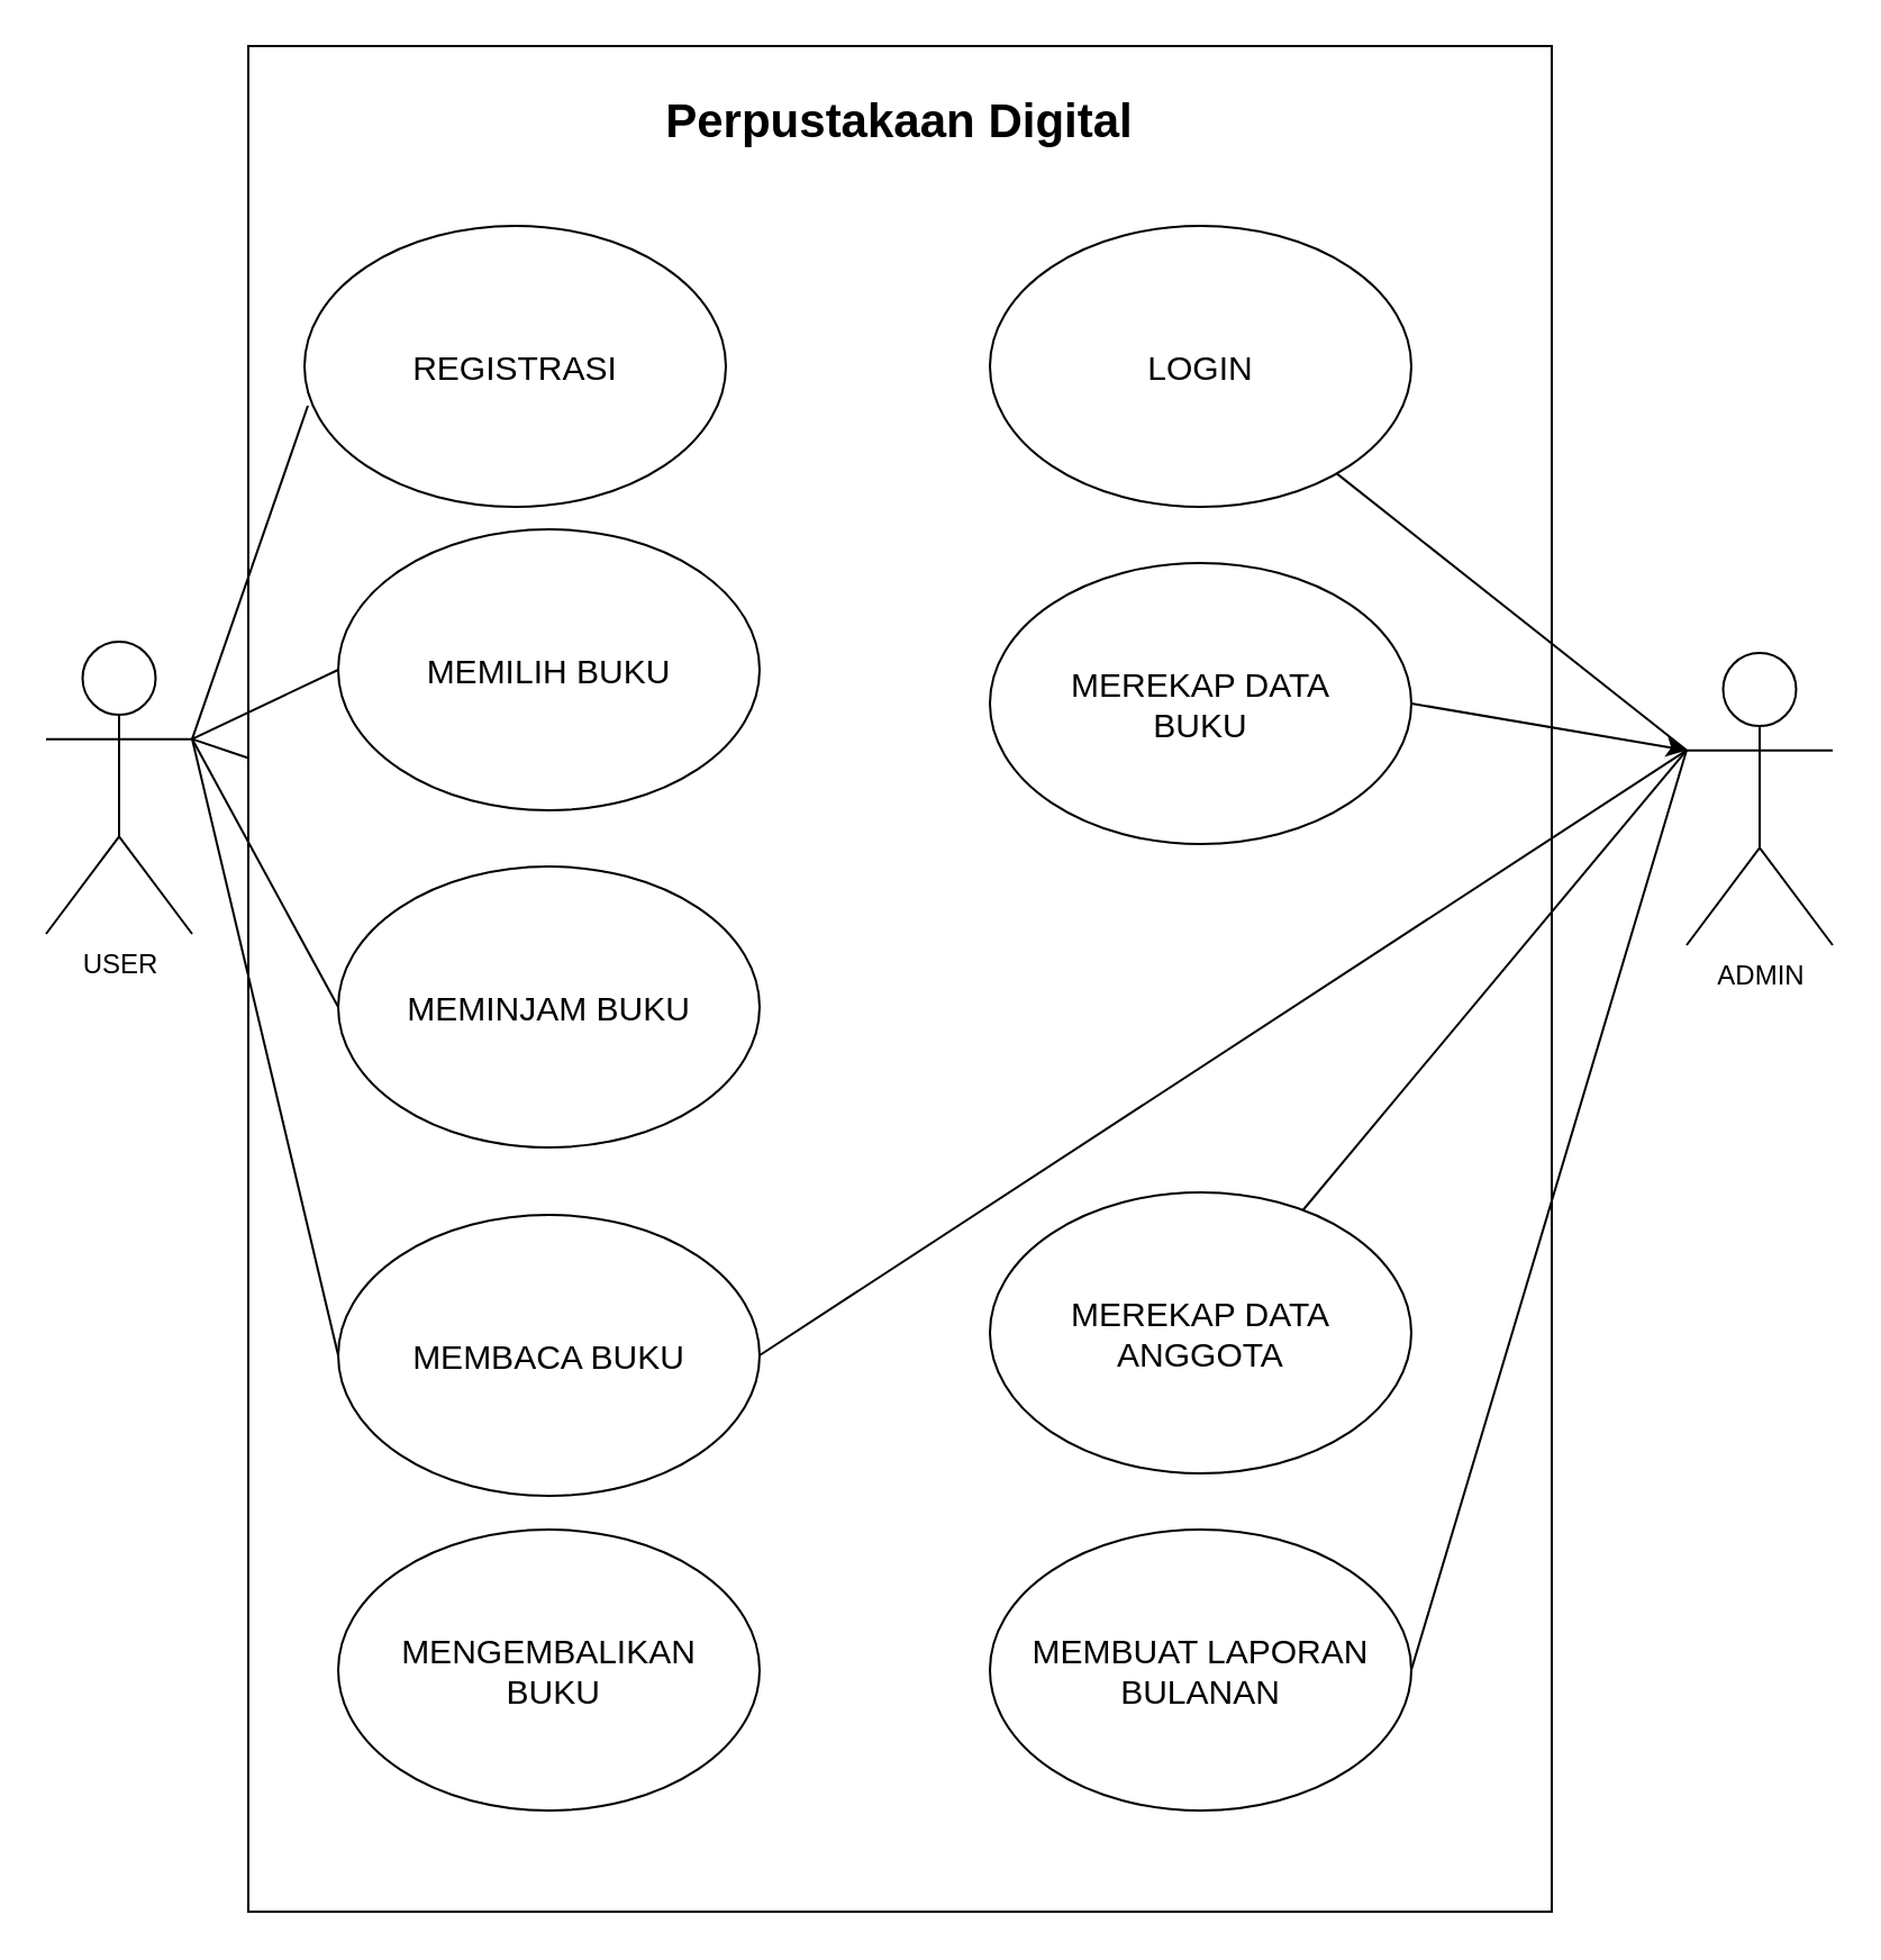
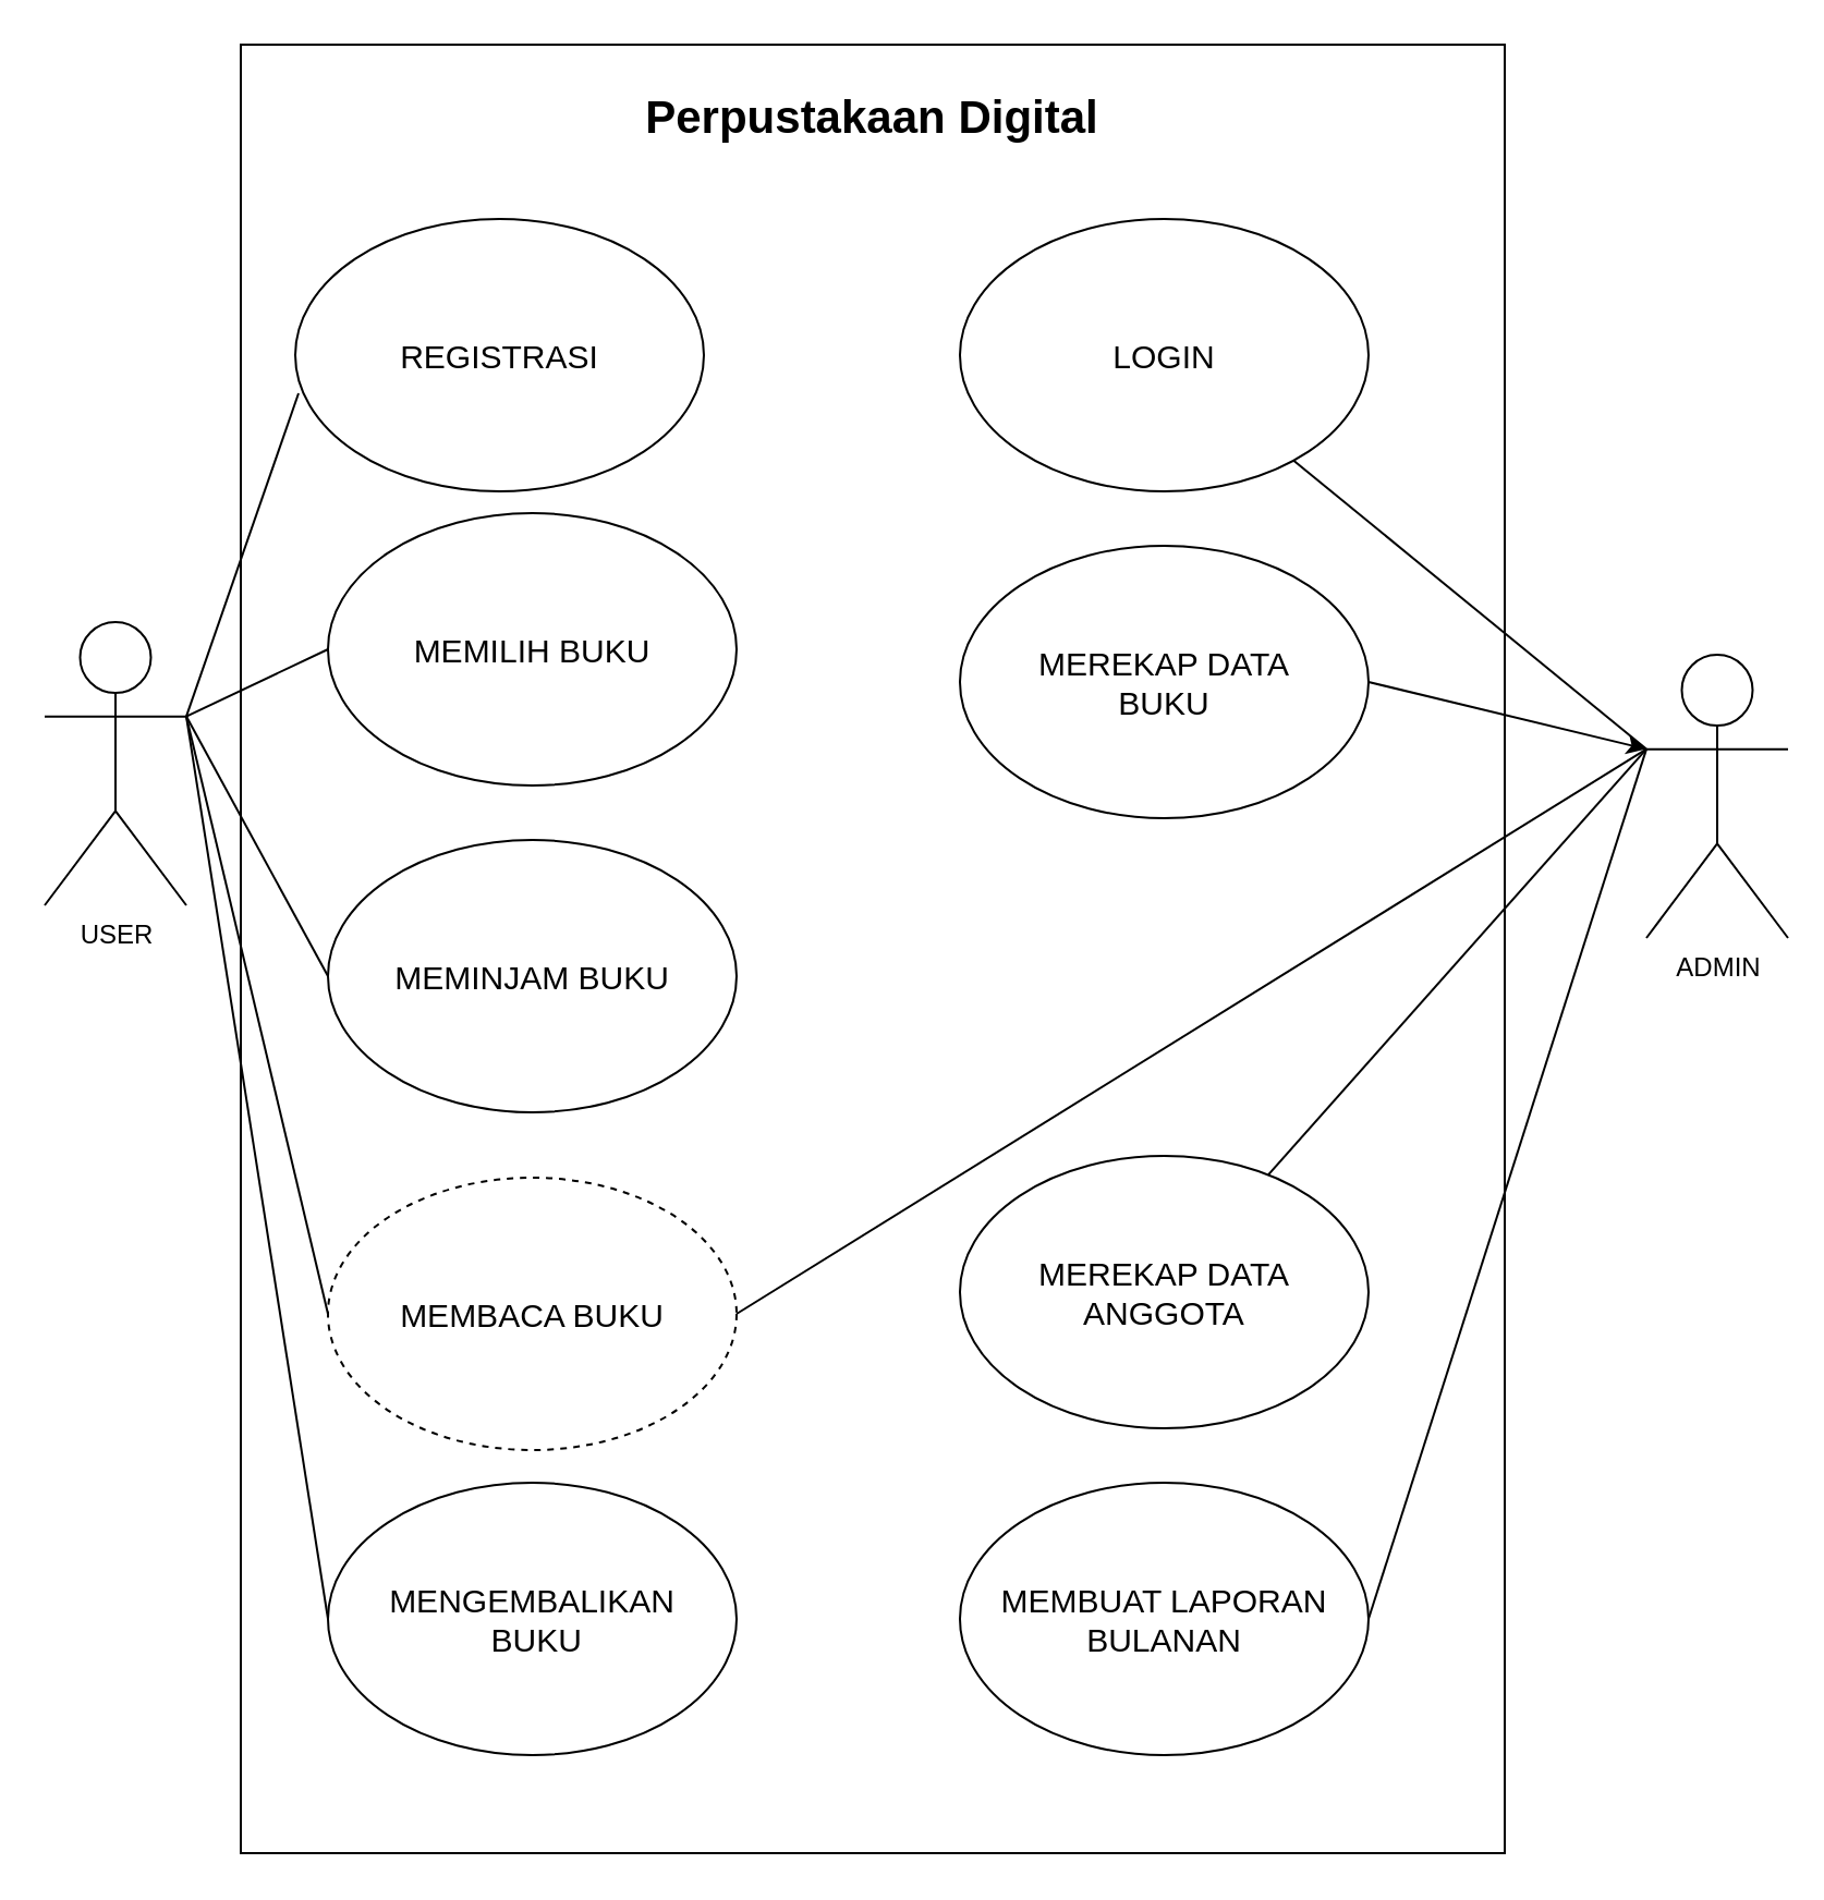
- <mxCell id="17" value="" style="endArrow=none;html=1;rounded=0;exitX=1;exitY=0.333;exitDx=0;exitDy=0;exitPerimeter=0;" edge="1" parent="1" source="3" target="2"><mxGeometry width="50" height="50" relative="1" as="geometry"><mxPoint x="105" y="373" as="sourcePoint" /><mxPoint x="192" y="220" as="targetPoint" /></mxGeometry></mxCell>
+ <mxCell id="17" value="" style="endArrow=none;html=1;rounded=0;entryX=0;entryY=0.5;entryDx=0;entryDy=0;exitX=1;exitY=0.333;exitDx=0;exitDy=0;exitPerimeter=0;" edge="1" parent="1" source="3" target="9"><mxGeometry width="50" height="50" relative="1" as="geometry"><mxPoint x="105" y="373" as="sourcePoint" /><mxPoint x="192" y="220" as="targetPoint" /></mxGeometry></mxCell>
- <mxCell id="5" value="ADMIN" style="shape=umlActor;verticalLabelPosition=bottom;verticalAlign=top;html=1;outlineConnect=0;" parent="1" vertex="1"><mxGeometry x="750" y="290" width="65" height="130" as="geometry" /></mxCell>
+ <mxCell id="5" value="ADMIN" style="shape=umlActor;verticalLabelPosition=bottom;verticalAlign=top;html=1;outlineConnect=0;" parent="1" vertex="1"><mxGeometry x="755" y="300" width="65" height="130" as="geometry" /></mxCell>
- <mxCell id="6" value="&lt;font style=&quot;font-size: 15px;&quot;&gt;MEMBACA BUKU&lt;/font&gt;" style="ellipse;whiteSpace=wrap;html=1;" vertex="1" parent="1"><mxGeometry x="150" y="540" width="187.5" height="125" as="geometry" /></mxCell>
+ <mxCell id="6" value="&lt;font style=&quot;font-size: 15px;&quot;&gt;MEMBACA BUKU&lt;/font&gt;" style="ellipse;whiteSpace=wrap;html=1;dashed=1;" vertex="1" parent="1"><mxGeometry x="150" y="540" width="187.5" height="125" as="geometry" /></mxCell>
